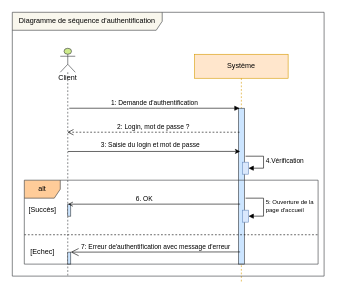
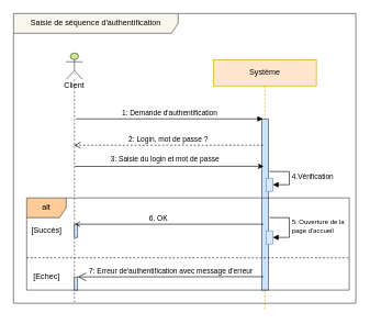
- <mxCell id="22" value="Diagramme de séquence d'authentification" style="shape=umlFrame;whiteSpace=wrap;html=1;pointerEvents=0;width=250;height=30;fillColor=#f9f7ed;strokeColor=#36393d;" vertex="1" parent="1"><mxGeometry x="20" y="20" width="520" height="440" as="geometry" /></mxCell>
+ <mxCell id="22" value="Saisie de séquence d'authentification" style="shape=umlFrame;whiteSpace=wrap;html=1;pointerEvents=0;width=250;height=30;fillColor=#f9f7ed;strokeColor=#36393d;" vertex="1" parent="1"><mxGeometry x="20" y="20" width="520" height="440" as="geometry" /></mxCell>
